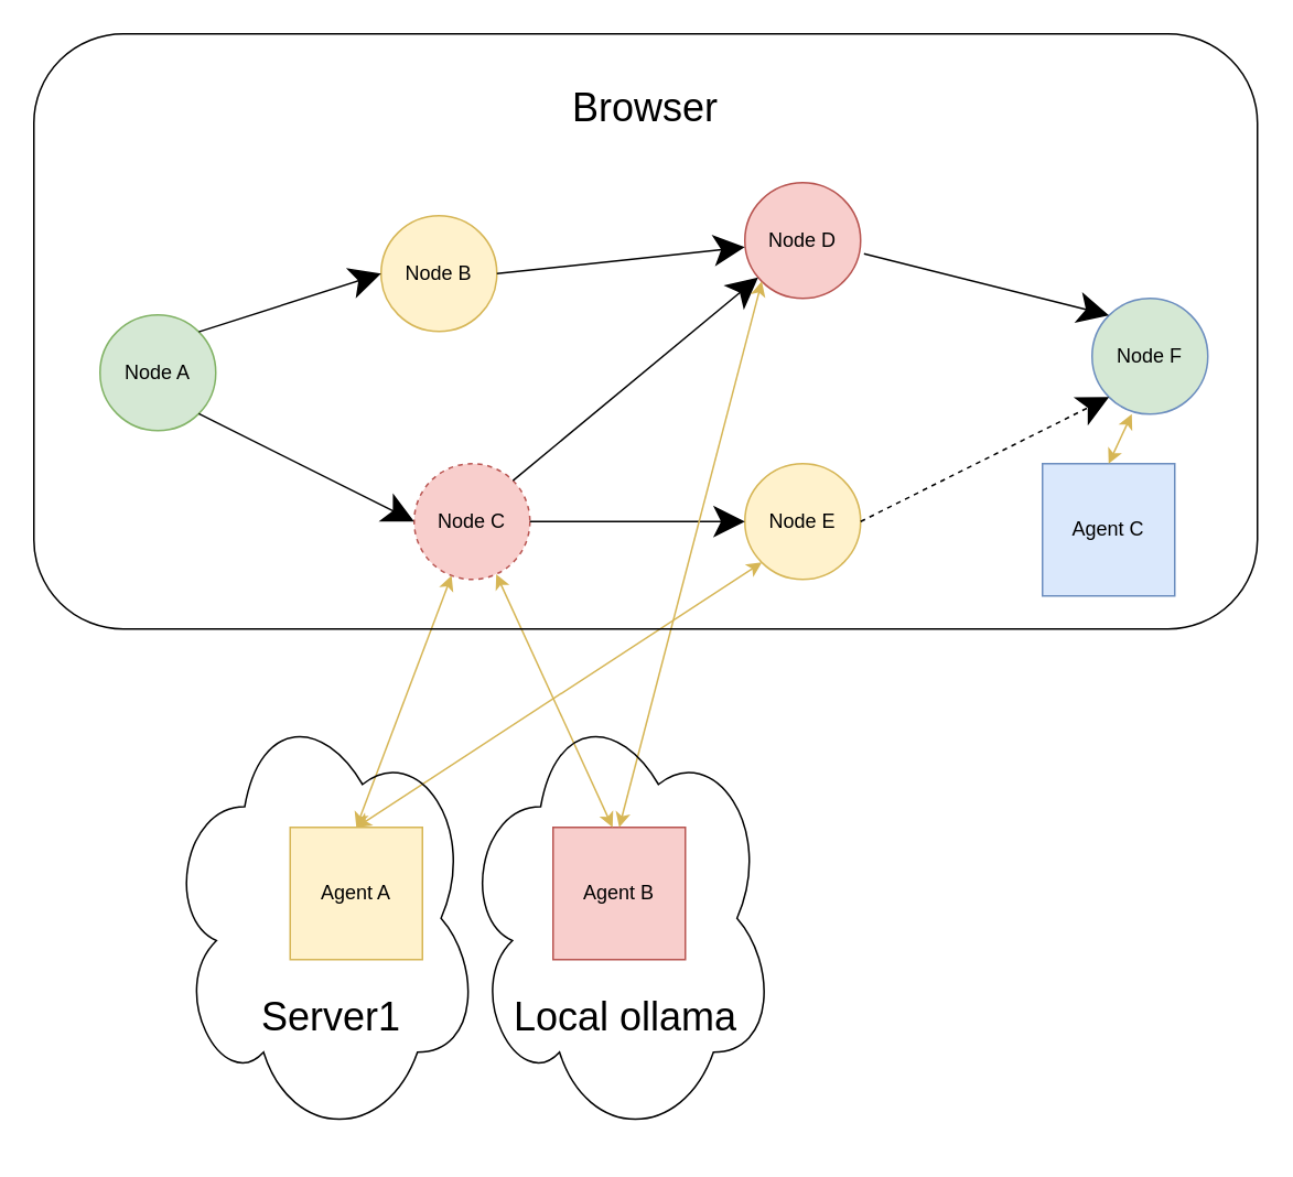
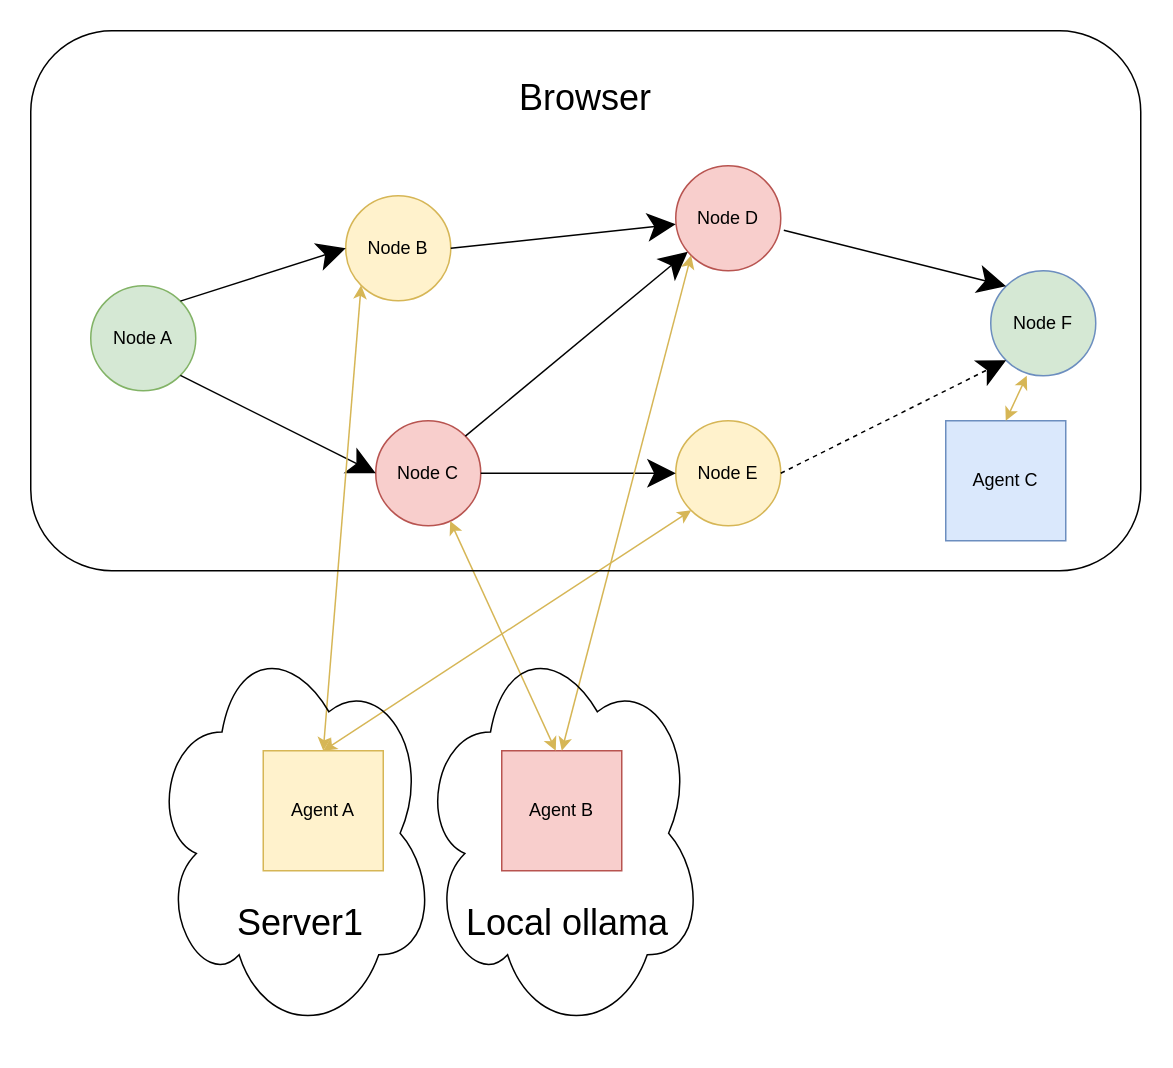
- <mxCell id="4" value="Node C" style="ellipse;whiteSpace=wrap;html=1;fillColor=#f8cecc;strokeColor=#b85450;dashed=1;" parent="1" vertex="1"><mxGeometry x="250" y="280" width="70" height="70" as="geometry" /></mxCell>
+ <mxCell id="4" value="Node C" style="ellipse;whiteSpace=wrap;html=1;fillColor=#f8cecc;strokeColor=#b85450;" parent="1" vertex="1"><mxGeometry x="250" y="280" width="70" height="70" as="geometry" /></mxCell>
- <mxCell id="18" value="" style="endArrow=classic;html=1;rounded=0;exitX=0.5;exitY=0;exitDx=0;exitDy=0;fillColor=#fff2cc;strokeColor=#d6b656;startArrow=classic;startFill=1;endFill=1;" parent="1" source="15" target="4" edge="1"><mxGeometry width="50" height="50" relative="1" as="geometry"><mxPoint x="450" y="450" as="sourcePoint" /><mxPoint x="500" y="400" as="targetPoint" /></mxGeometry></mxCell>
+ <mxCell id="18" value="" style="endArrow=classic;html=1;rounded=0;exitX=0.5;exitY=0;exitDx=0;exitDy=0;entryX=0;entryY=1;entryDx=0;entryDy=0;fillColor=#fff2cc;strokeColor=#d6b656;startArrow=classic;startFill=1;endFill=1;" parent="1" source="15" target="3" edge="1"><mxGeometry width="50" height="50" relative="1" as="geometry"><mxPoint x="450" y="450" as="sourcePoint" /><mxPoint x="500" y="400" as="targetPoint" /></mxGeometry></mxCell>
